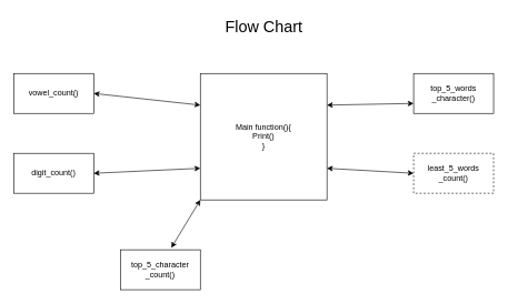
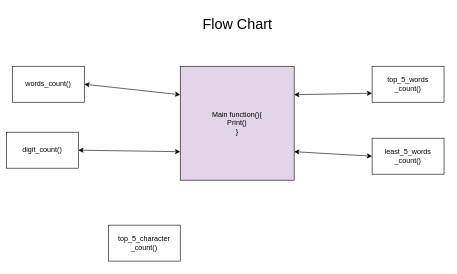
- <mxCell id="3" value="vowel_count()" style="rounded=0;whiteSpace=wrap;html=1;" vertex="1" parent="1"><mxGeometry x="20" y="110" width="120" height="60" as="geometry" /></mxCell>
+ <mxCell id="3" value="words_count()" style="rounded=0;whiteSpace=wrap;html=1;" vertex="1" parent="1"><mxGeometry x="20" y="110" width="120" height="60" as="geometry" /></mxCell>
- <mxCell id="5" value="top_5_words&lt;br&gt;_character()" style="rounded=0;whiteSpace=wrap;html=1;" vertex="1" parent="1"><mxGeometry x="620" y="110" width="120" height="60" as="geometry" /></mxCell>
+ <mxCell id="5" value="top_5_words&lt;br&gt;_count()" style="rounded=0;whiteSpace=wrap;html=1;" vertex="1" parent="1"><mxGeometry x="620" y="110" width="120" height="60" as="geometry" /></mxCell>
- <mxCell id="2" value="Main function(){&lt;br&gt;Print()&lt;br&gt;}" style="whiteSpace=wrap;html=1;aspect=fixed;" vertex="1" parent="1"><mxGeometry x="300" y="110" width="190" height="190" as="geometry" /></mxCell>
+ <mxCell id="2" value="Main function(){&lt;br&gt;Print()&lt;br&gt;}" style="whiteSpace=wrap;html=1;aspect=fixed;fillColor=#e1d5e7;" vertex="1" parent="1"><mxGeometry x="300" y="110" width="190" height="190" as="geometry" /></mxCell>
- <mxCell id="4" value="digit_count()" style="rounded=0;whiteSpace=wrap;html=1;" vertex="1" parent="1"><mxGeometry x="20" y="230" width="120" height="60" as="geometry" /></mxCell>
+ <mxCell id="4" value="digit_count()" style="rounded=0;whiteSpace=wrap;html=1;" vertex="1" parent="1"><mxGeometry x="10" y="220" width="120" height="60" as="geometry" /></mxCell>
- <mxCell id="6" value="least_5_words&lt;br&gt;_count()" style="rounded=0;whiteSpace=wrap;html=1;dashed=1;" vertex="1" parent="1"><mxGeometry x="620" y="230" width="120" height="60" as="geometry" /></mxCell>
+ <mxCell id="6" value="least_5_words&lt;br&gt;_count()" style="rounded=0;whiteSpace=wrap;html=1;" vertex="1" parent="1"><mxGeometry x="620" y="230" width="120" height="60" as="geometry" /></mxCell>
- <mxCell id="10" value="" style="endArrow=classic;startArrow=classic;html=1;rounded=0;exitX=0.637;exitY=-0.05;exitDx=0;exitDy=0;entryX=0;entryY=1;entryDx=0;entryDy=0;exitPerimeter=0;" edge="1" parent="1" source="7" target="2"><mxGeometry width="50" height="50" relative="1" as="geometry"><mxPoint x="160" y="160" as="sourcePoint" /><mxPoint x="320" y="178" as="targetPoint" /></mxGeometry></mxCell>
